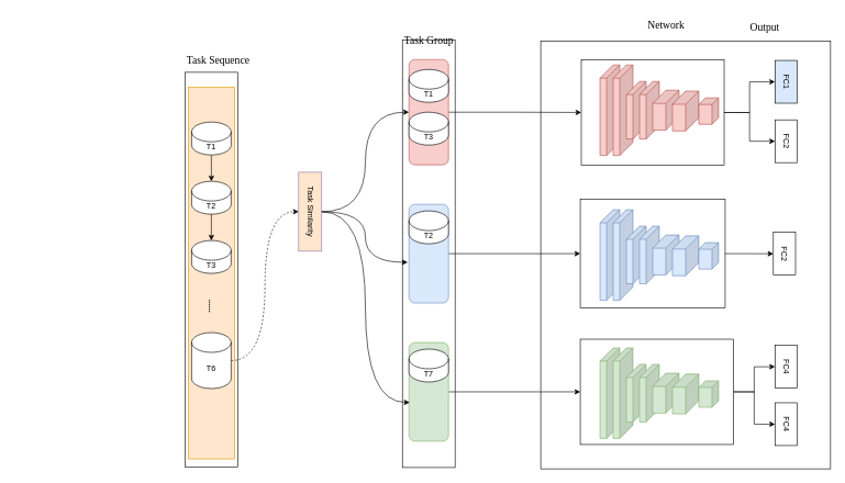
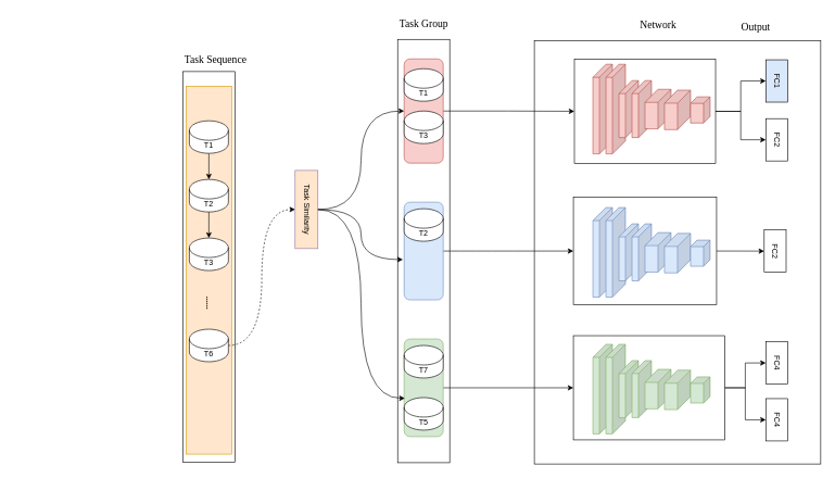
- <mxCell id="31" value="&lt;font style=&quot;font-size: 16px;&quot; face=&quot;Times New Roman&quot;&gt;Task Group&lt;/font&gt;" style="text;html=1;align=center;verticalAlign=middle;resizable=0;points=[];autosize=1;strokeColor=none;fillColor=none;" vertex="1" parent="1"><mxGeometry x="600" y="45" width="100" height="30" as="geometry" /></mxCell>
+ <mxCell id="31" value="&lt;font style=&quot;font-size: 16px;&quot; face=&quot;Times New Roman&quot;&gt;Task Group&lt;/font&gt;" style="text;html=1;align=center;verticalAlign=middle;resizable=0;points=[];autosize=1;strokeColor=none;fillColor=none;" vertex="1" parent="1"><mxGeometry x="600" y="20" width="100" height="30" as="geometry" /></mxCell>
- <mxCell id="12" value="T6" style="shape=cylinder3;whiteSpace=wrap;html=1;boundedLbl=1;backgroundOutline=1;size=15;" vertex="1" parent="1"><mxGeometry x="290" y="505" width="60" height="85" as="geometry" /></mxCell>
+ <mxCell id="12" value="T6" style="shape=cylinder3;whiteSpace=wrap;html=1;boundedLbl=1;backgroundOutline=1;size=15;" vertex="1" parent="1"><mxGeometry x="290" y="505" width="60" height="50" as="geometry" /></mxCell>
+ <mxCell id="23" value="T5" style="shape=cylinder3;whiteSpace=wrap;html=1;boundedLbl=1;backgroundOutline=1;size=15;" vertex="1" parent="1"><mxGeometry y="610" width="60" height="50" as="geometry" x="620" /></mxCell>
